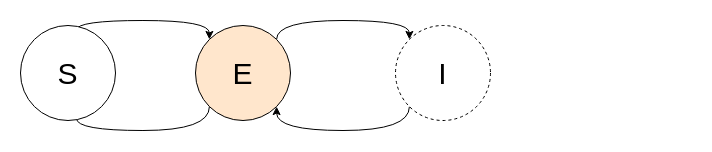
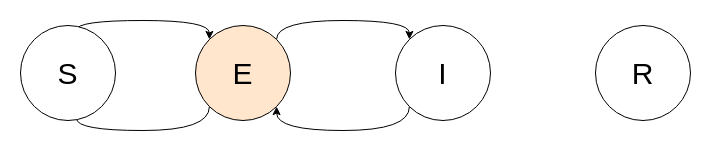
- <mxCell id="8" value="&lt;span style=&quot;font-size: 30px;&quot;&gt;I&lt;/span&gt;" style="ellipse;whiteSpace=wrap;html=1;aspect=fixed;dashed=1;" vertex="1" parent="1"><mxGeometry x="395" y="25" width="95" height="95" as="geometry" /></mxCell>
+ <mxCell id="8" value="&lt;span style=&quot;font-size: 30px;&quot;&gt;I&lt;/span&gt;" style="ellipse;whiteSpace=wrap;html=1;aspect=fixed;" vertex="1" parent="1"><mxGeometry x="395" y="25" width="95" height="95" as="geometry" /></mxCell>
+ <mxCell id="9" value="&lt;span style=&quot;font-size: 30px;&quot;&gt;R&lt;/span&gt;" style="ellipse;whiteSpace=wrap;html=1;aspect=fixed;" vertex="1" parent="1"><mxGeometry x="595" y="25" width="95" height="95" as="geometry" /></mxCell>
